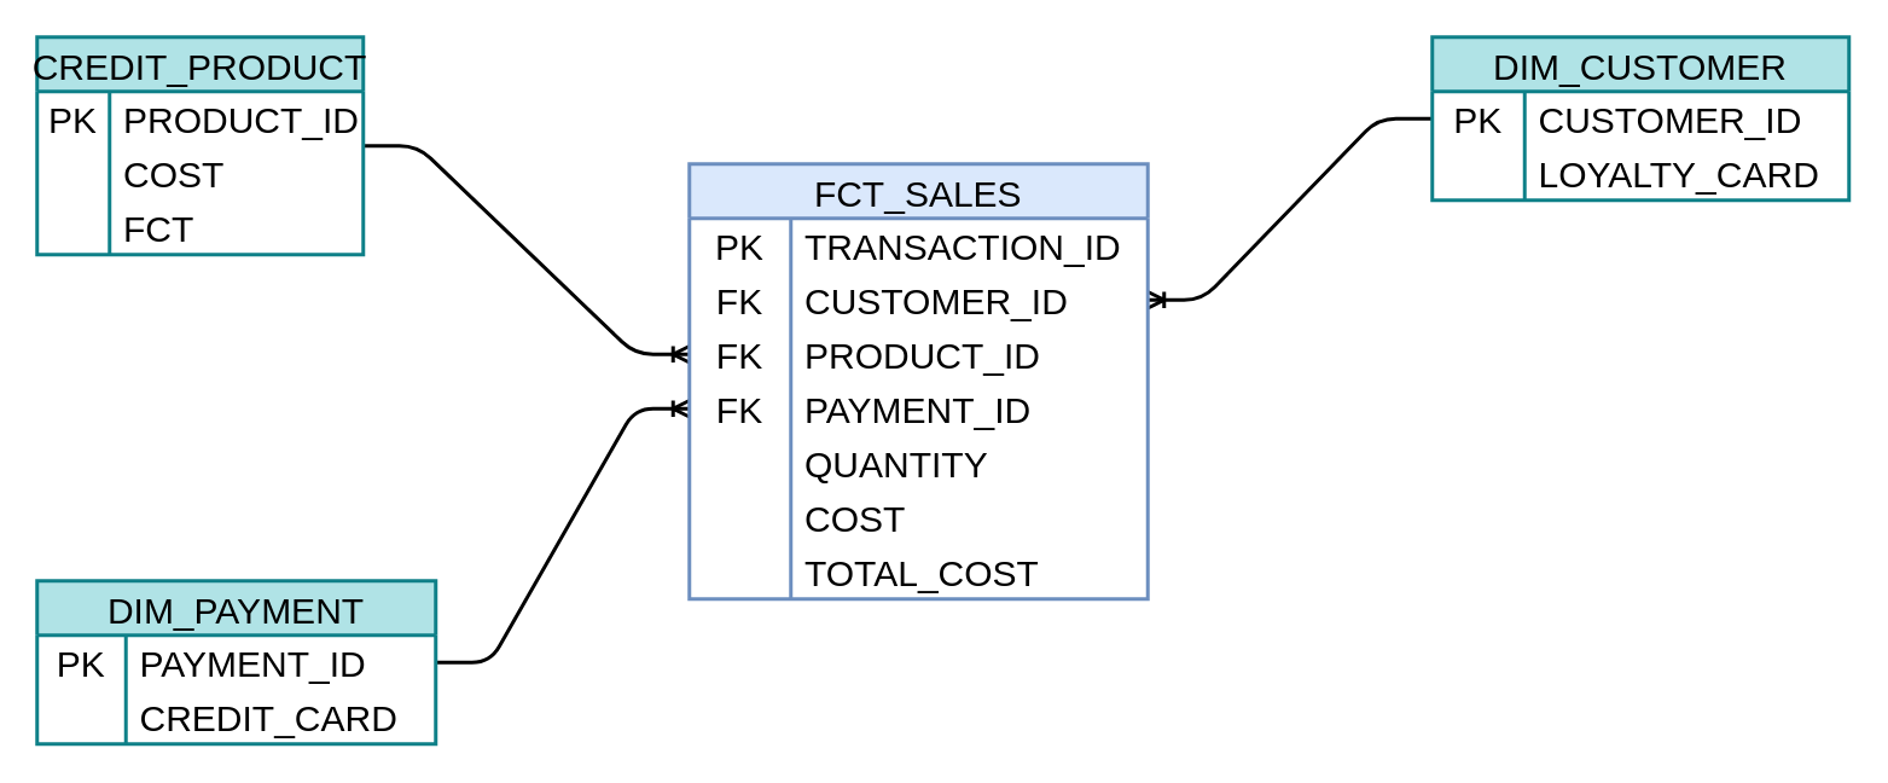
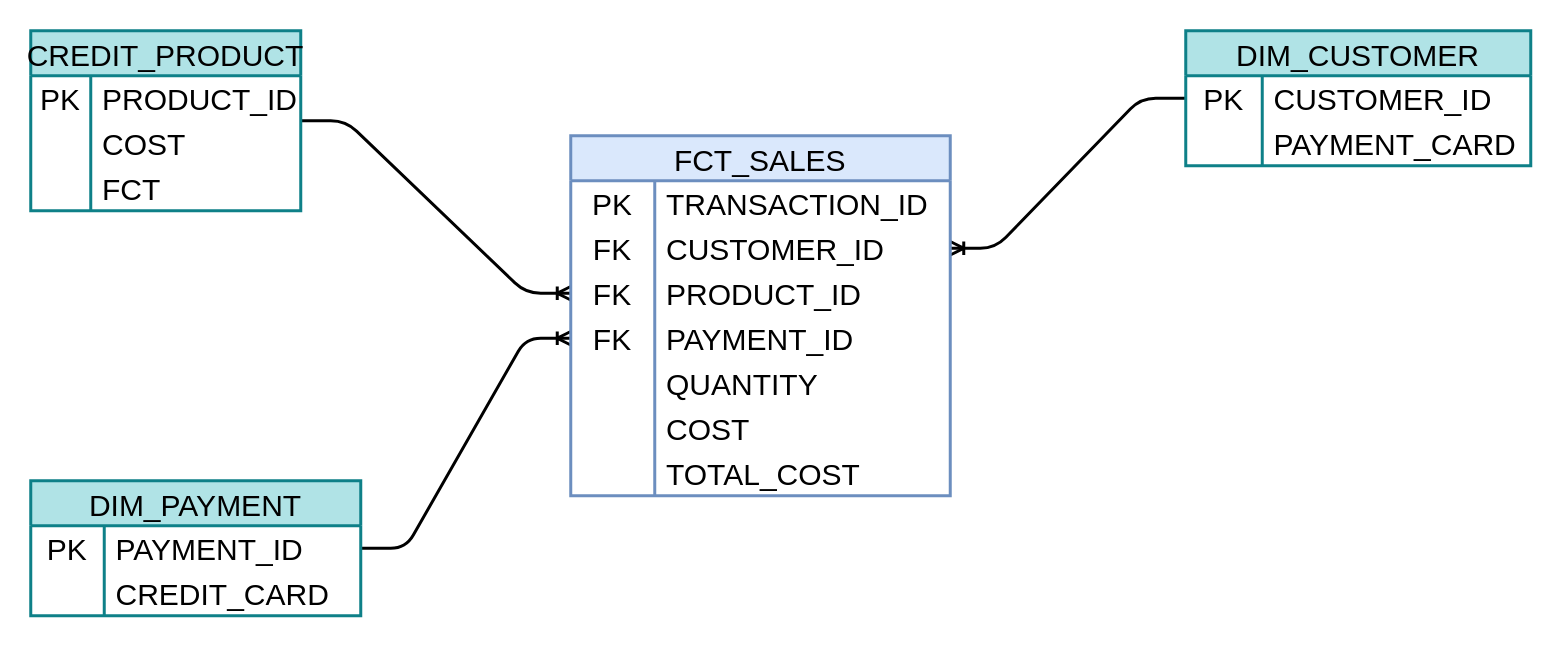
- <mxCell id="9" value="LOYALTY_CARD" style="shape=partialRectangle;html=1;whiteSpace=wrap;connectable=0;fillColor=none;top=0;left=0;bottom=0;right=0;align=left;spacingLeft=6;overflow=hidden;strokeColor=inherit;fontSize=20;strokeWidth=2;" vertex="1" parent="7"><mxGeometry x="51" width="179" height="30" as="geometry"><mxRectangle width="179" height="30" as="alternateBounds" /></mxGeometry></mxCell>
+ <mxCell id="9" value="PAYMENT_CARD" style="shape=partialRectangle;html=1;whiteSpace=wrap;connectable=0;fillColor=none;top=0;left=0;bottom=0;right=0;align=left;spacingLeft=6;overflow=hidden;strokeColor=inherit;fontSize=20;strokeWidth=2;" vertex="1" parent="7"><mxGeometry x="51" width="179" height="30" as="geometry"><mxRectangle width="179" height="30" as="alternateBounds" /></mxGeometry></mxCell>
